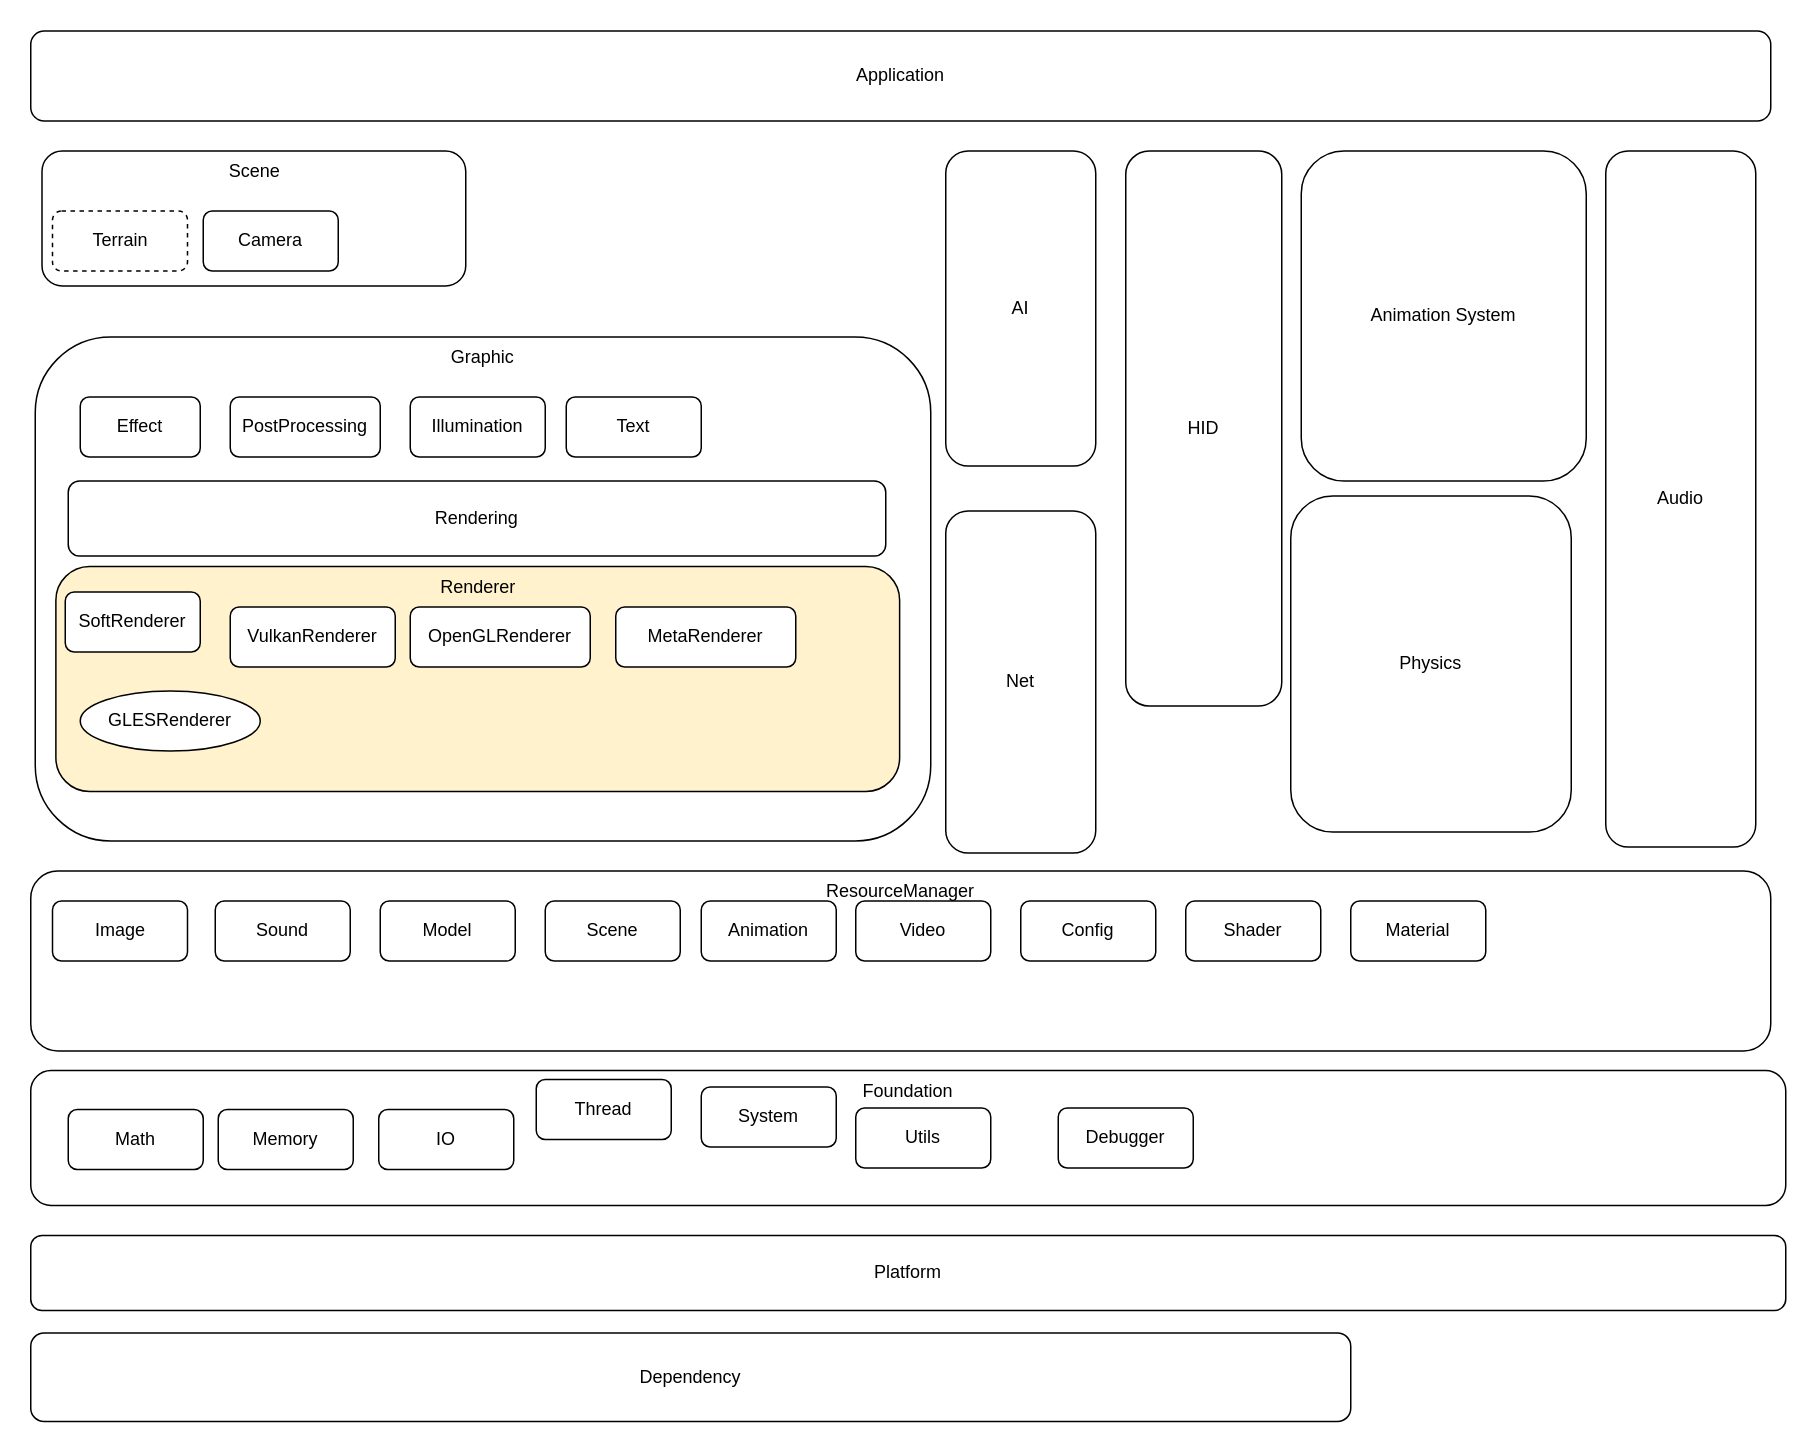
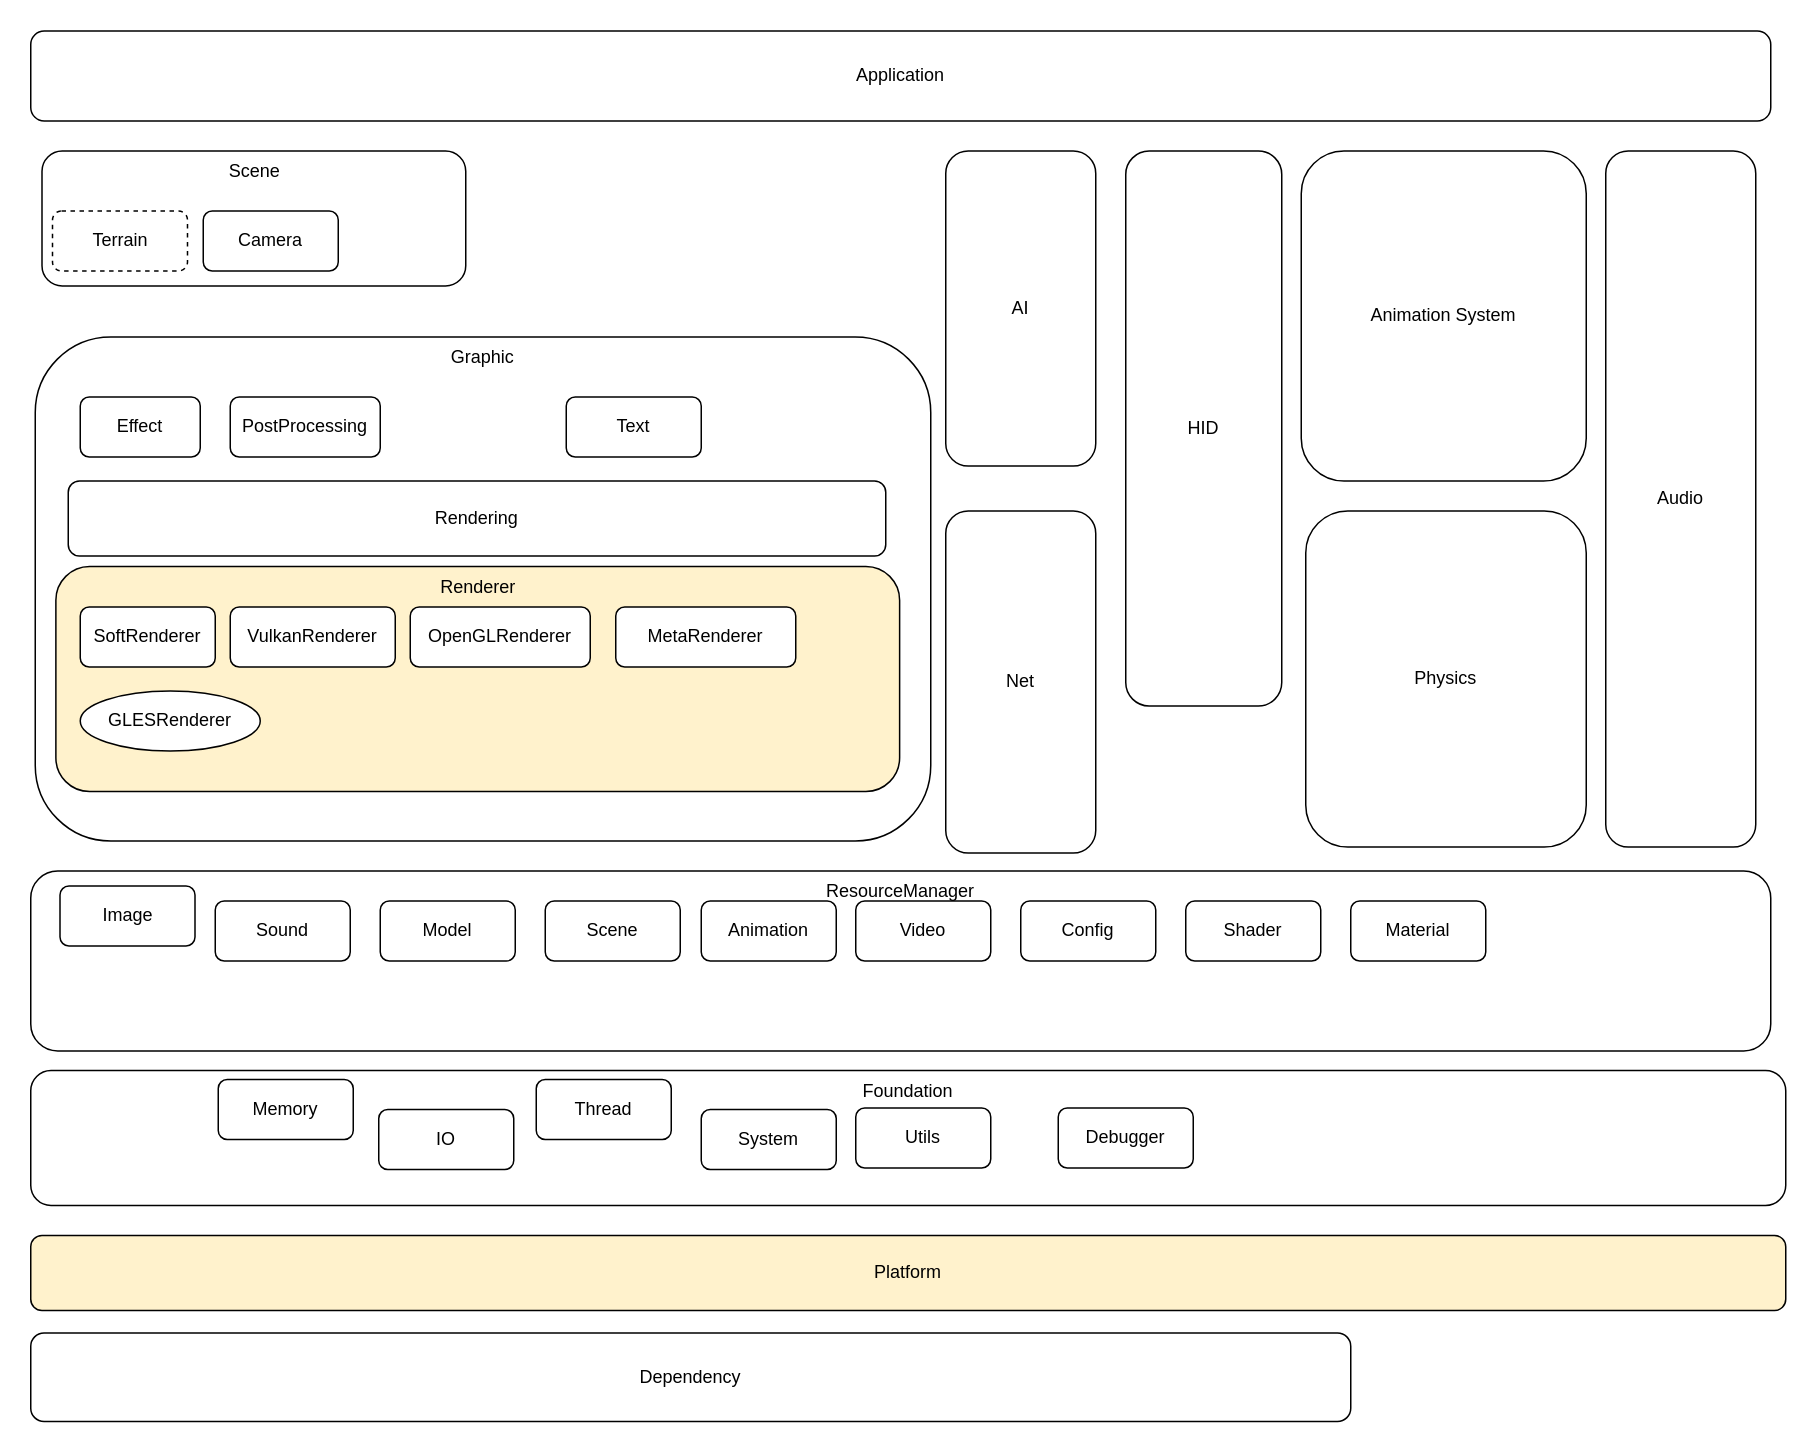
- <mxCell id="22" value="Illumination" style="rounded=1;whiteSpace=wrap;html=1;" parent="1" vertex="1"><mxGeometry x="273" y="264" width="90" height="40" as="geometry" /></mxCell>
- <mxCell id="17" value="SoftRenderer" style="rounded=1;whiteSpace=wrap;html=1;" parent="1" vertex="1"><mxGeometry x="43" y="394" width="90" height="40" as="geometry" /></mxCell>
+ <mxCell id="17" value="SoftRenderer" style="rounded=1;whiteSpace=wrap;html=1;" parent="1" vertex="1"><mxGeometry x="53" y="404" width="90" height="40" as="geometry" /></mxCell>
- <mxCell id="27" value="Physics" style="rounded=1;whiteSpace=wrap;html=1;" parent="1" vertex="1"><mxGeometry x="860" y="330" width="187" height="224" as="geometry" /></mxCell>
+ <mxCell id="27" value="Physics" style="rounded=1;whiteSpace=wrap;html=1;" parent="1" vertex="1"><mxGeometry x="870" y="340" width="187" height="224" as="geometry" /></mxCell>
- <mxCell id="32" value="Image" style="rounded=1;whiteSpace=wrap;html=1;" vertex="1" parent="1"><mxGeometry x="34.5" y="600" width="90" height="40" as="geometry" /></mxCell>
+ <mxCell id="32" value="Image" style="rounded=1;whiteSpace=wrap;html=1;" vertex="1" parent="1"><mxGeometry x="39.5" y="590" width="90" height="40" as="geometry" /></mxCell>
- <mxCell id="28" value="System" style="rounded=1;whiteSpace=wrap;html=1;" parent="1" vertex="1"><mxGeometry x="467" y="724" width="90" height="40" as="geometry" /></mxCell>
+ <mxCell id="28" value="System" style="rounded=1;whiteSpace=wrap;html=1;" parent="1" vertex="1"><mxGeometry x="467" y="739" width="90" height="40" as="geometry" /></mxCell>
- <mxCell id="5" value="Math" style="rounded=1;whiteSpace=wrap;html=1;" parent="1" vertex="1"><mxGeometry x="45" y="739" width="90" height="40" as="geometry" /></mxCell>
- <mxCell id="6" value="Memory" style="rounded=1;whiteSpace=wrap;html=1;" parent="1" vertex="1"><mxGeometry x="145" y="739" width="90" height="40" as="geometry" /></mxCell>
+ <mxCell id="6" value="Memory" style="rounded=1;whiteSpace=wrap;html=1;" parent="1" vertex="1"><mxGeometry x="145" y="719" width="90" height="40" as="geometry" /></mxCell>
- <mxCell id="12" value="Platform" style="rounded=1;whiteSpace=wrap;html=1;" parent="1" vertex="1"><mxGeometry x="20" y="823" width="1170" height="50" as="geometry" /></mxCell>
+ <mxCell id="12" value="Platform" style="rounded=1;whiteSpace=wrap;html=1;fillColor=#fff2cc;" parent="1" vertex="1"><mxGeometry x="20" y="823" width="1170" height="50" as="geometry" /></mxCell>
